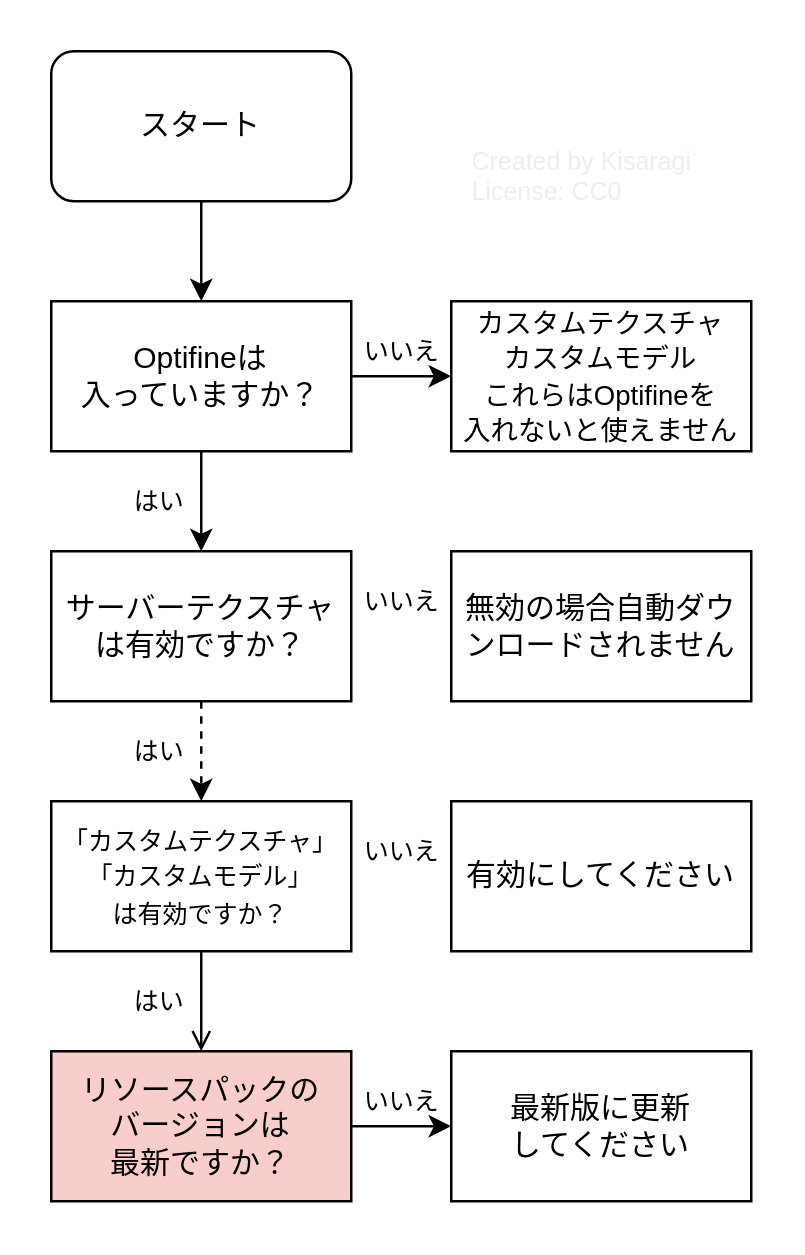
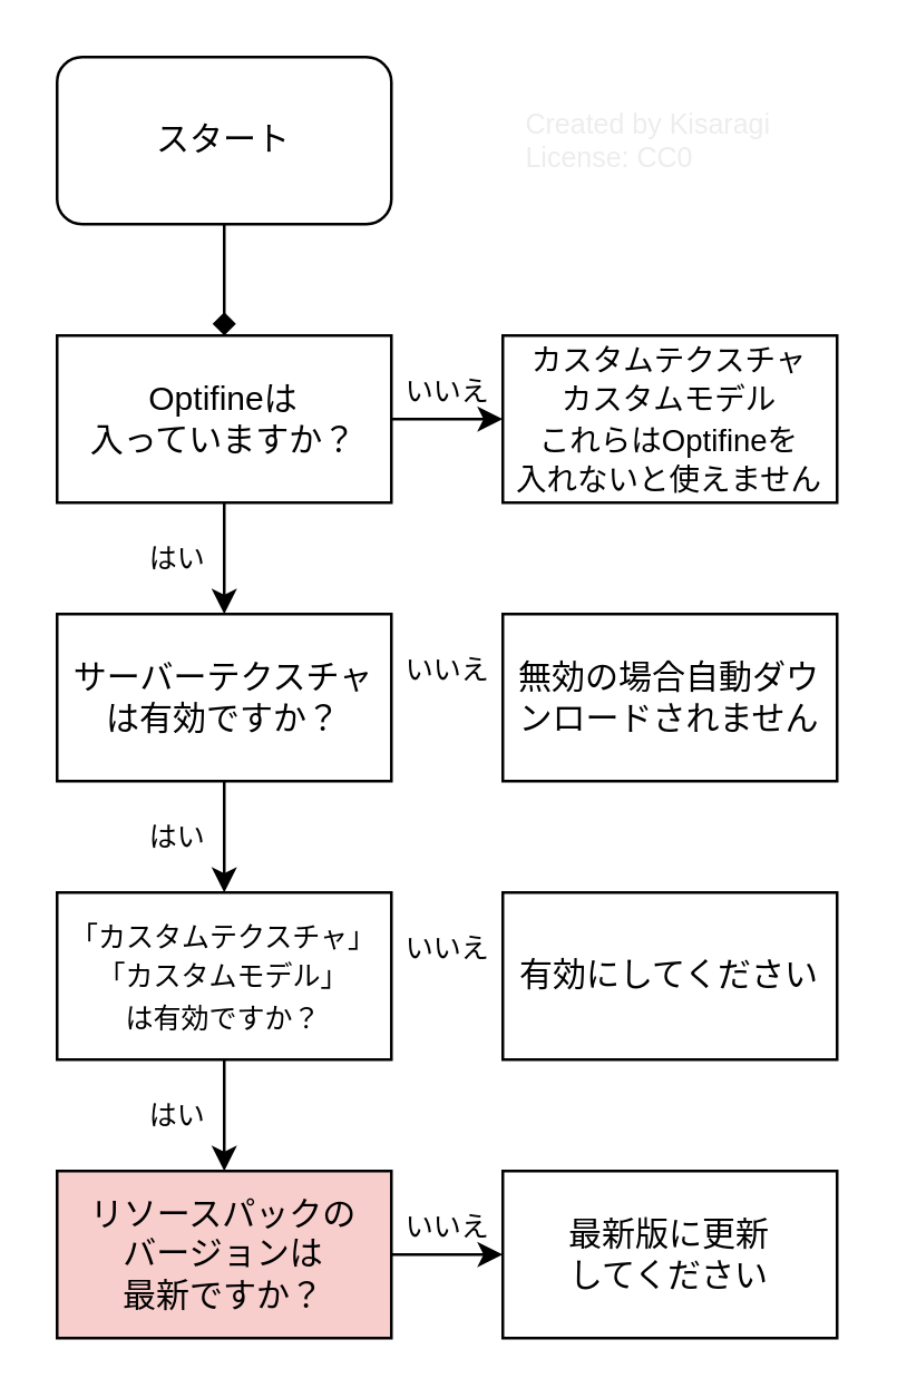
- <mxCell id="24" value="&lt;font color=&quot;#EDEDED&quot;&gt;Created by Kisaragi&lt;br&gt;&lt;/font&gt;&lt;div align=&quot;left&quot;&gt;&lt;font color=&quot;#EDEDED&quot;&gt;License: CC0&lt;br&gt;&lt;/font&gt;&lt;/div&gt;" style="text;html=1;strokeColor=none;fillColor=none;align=center;verticalAlign=middle;whiteSpace=wrap;rounded=0;fontSize=10;" vertex="1" parent="1"><mxGeometry x="180" y="55" width="105" height="30" as="geometry" /></mxCell>
+ <mxCell id="24" value="&lt;font color=&quot;#EDEDED&quot;&gt;Created by Kisaragi&lt;br&gt;&lt;/font&gt;&lt;div align=&quot;left&quot;&gt;&lt;font color=&quot;#EDEDED&quot;&gt;License: CC0&lt;br&gt;&lt;/font&gt;&lt;/div&gt;" style="text;html=1;strokeColor=none;fillColor=none;align=center;verticalAlign=middle;whiteSpace=wrap;rounded=0;fontSize=10;" vertex="1" parent="1"><mxGeometry x="180" y="35" width="105" height="30" as="geometry" /></mxCell>
- <mxCell id="2" value="" style="edgeStyle=orthogonalEdgeStyle;rounded=0;orthogonalLoop=1;jettySize=auto;html=1;" edge="1" parent="1" source="3" target="6"><mxGeometry relative="1" as="geometry" /></mxCell>
+ <mxCell id="2" value="" style="edgeStyle=orthogonalEdgeStyle;rounded=0;orthogonalLoop=1;jettySize=auto;html=1;endArrow=diamond;" edge="1" parent="1" source="3" target="6"><mxGeometry relative="1" as="geometry" /></mxCell>
- <mxCell id="8" value="" style="edgeStyle=orthogonalEdgeStyle;rounded=0;orthogonalLoop=1;jettySize=auto;html=1;fontSize=10;dashed=1;" edge="1" parent="1" source="9" target="12"><mxGeometry relative="1" as="geometry" /></mxCell>
+ <mxCell id="8" value="" style="edgeStyle=orthogonalEdgeStyle;rounded=0;orthogonalLoop=1;jettySize=auto;html=1;fontSize=10;" edge="1" parent="1" source="9" target="12"><mxGeometry relative="1" as="geometry" /></mxCell>
- <mxCell id="11" value="" style="edgeStyle=orthogonalEdgeStyle;rounded=0;orthogonalLoop=1;jettySize=auto;html=1;fontSize=10;endArrow=open;" edge="1" parent="1" source="12" target="20"><mxGeometry relative="1" as="geometry" /></mxCell>
+ <mxCell id="11" value="" style="edgeStyle=orthogonalEdgeStyle;rounded=0;orthogonalLoop=1;jettySize=auto;html=1;fontSize=10;" edge="1" parent="1" source="12" target="20"><mxGeometry relative="1" as="geometry" /></mxCell>
